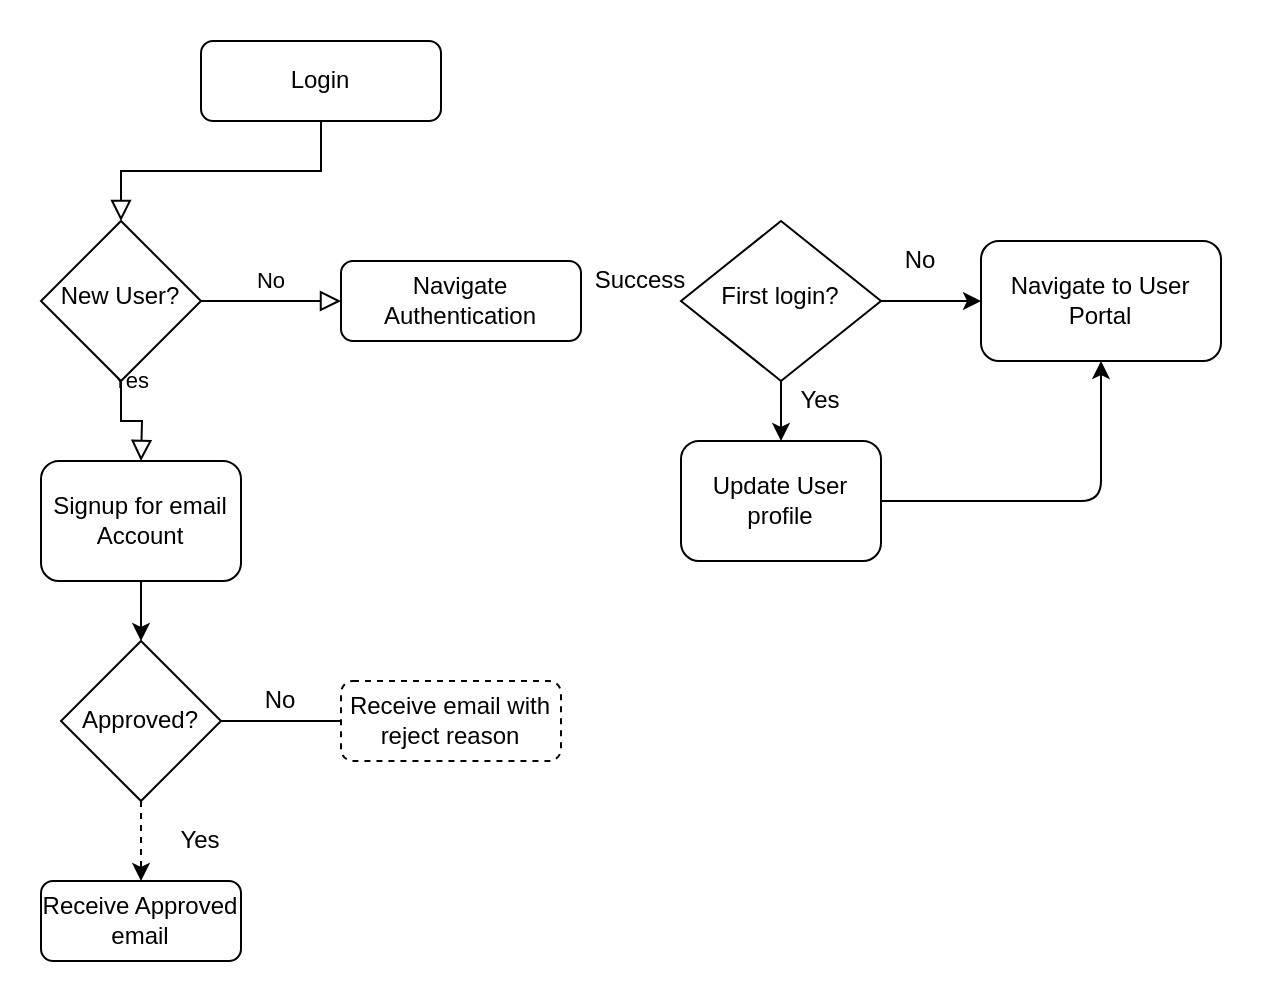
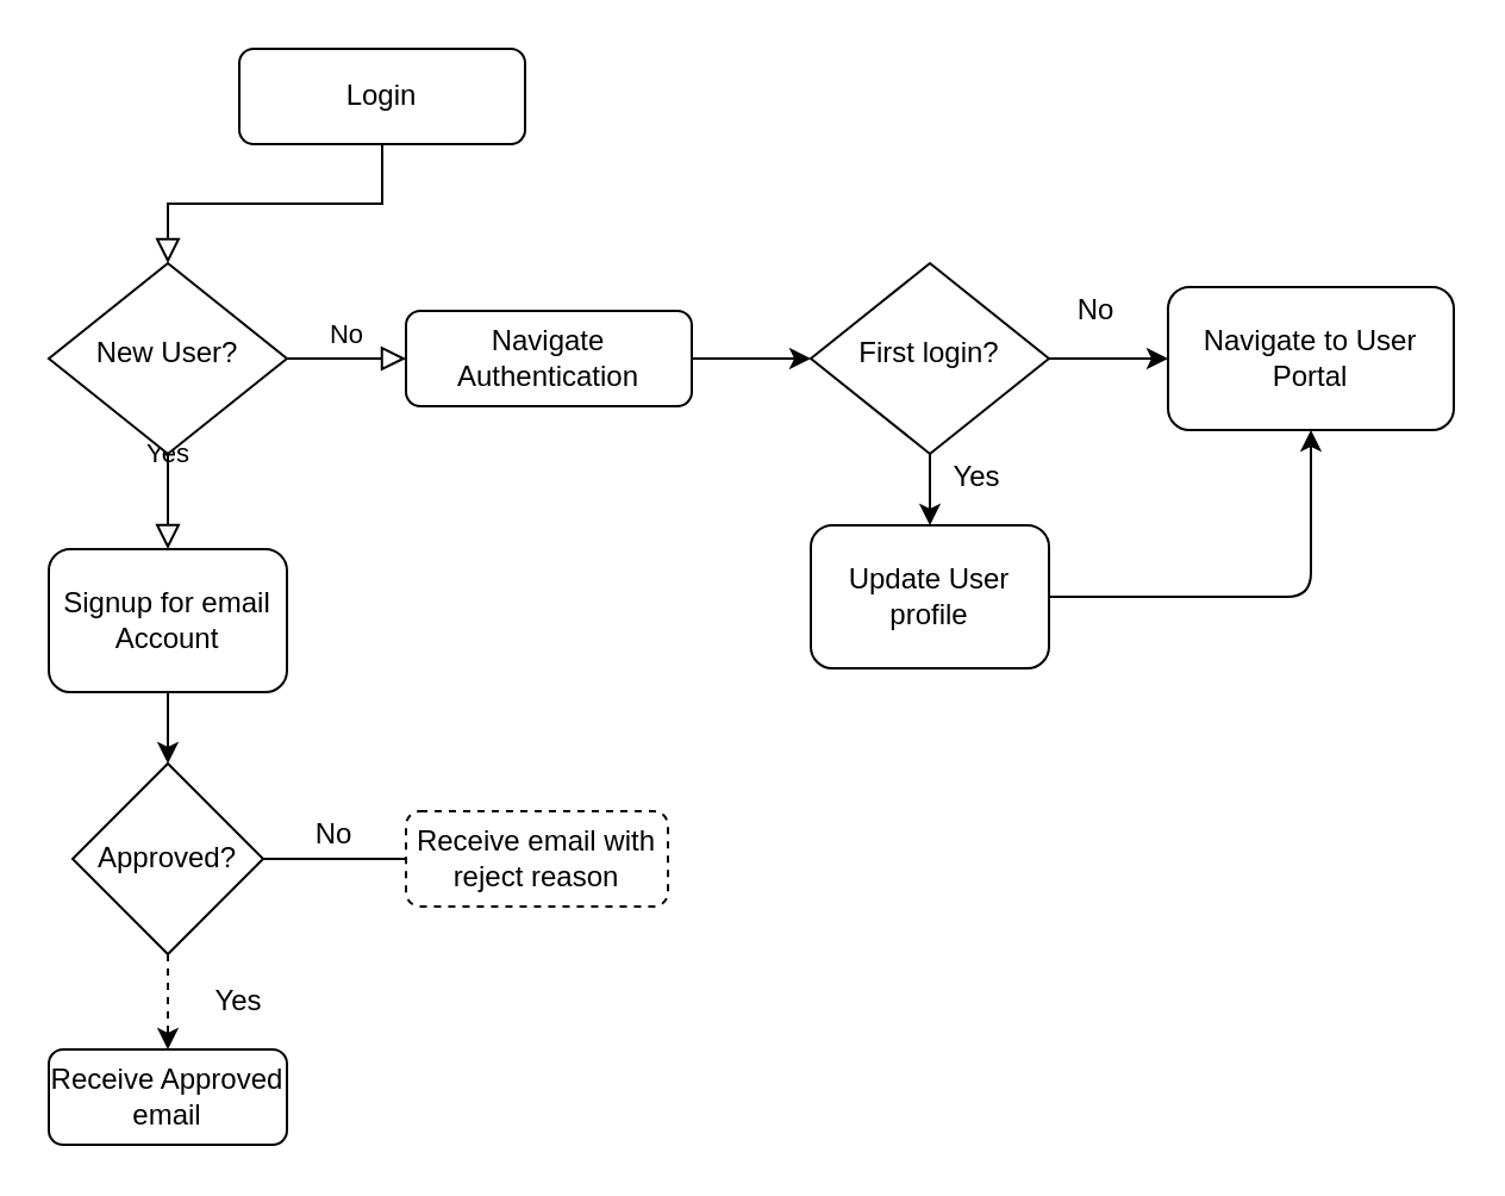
- <mxCell id="21" value="Success" style="text;html=1;strokeColor=none;fillColor=none;align=center;verticalAlign=middle;whiteSpace=wrap;rounded=0;" vertex="1" parent="1"><mxGeometry x="300" y="130" width="40" height="20" as="geometry" /></mxCell>
- <mxCell id="6" value="New User?" style="rhombus;whiteSpace=wrap;html=1;shadow=0;fontFamily=Helvetica;fontSize=12;align=center;strokeWidth=1;spacing=6;spacingTop=-4;" parent="1" vertex="1"><mxGeometry x="20" y="110" width="80" height="80" as="geometry" /></mxCell>
+ <mxCell id="6" value="New User?" style="rhombus;whiteSpace=wrap;html=1;shadow=0;fontFamily=Helvetica;fontSize=12;align=center;strokeWidth=1;spacing=6;spacingTop=-4;" parent="1" vertex="1"><mxGeometry x="20" y="110" width="100" height="80" as="geometry" /></mxCell>
+ <mxCell id="18" value="" style="endArrow=classic;html=1;entryX=0;entryY=0.5;entryDx=0;entryDy=0;exitX=1;exitY=0.5;exitDx=0;exitDy=0;" edge="1" parent="1" source="7" target="17"><mxGeometry width="50" height="50" relative="1" as="geometry"><mxPoint x="240" y="260" as="sourcePoint" /><mxPoint x="290" y="210" as="targetPoint" /></mxGeometry></mxCell>
